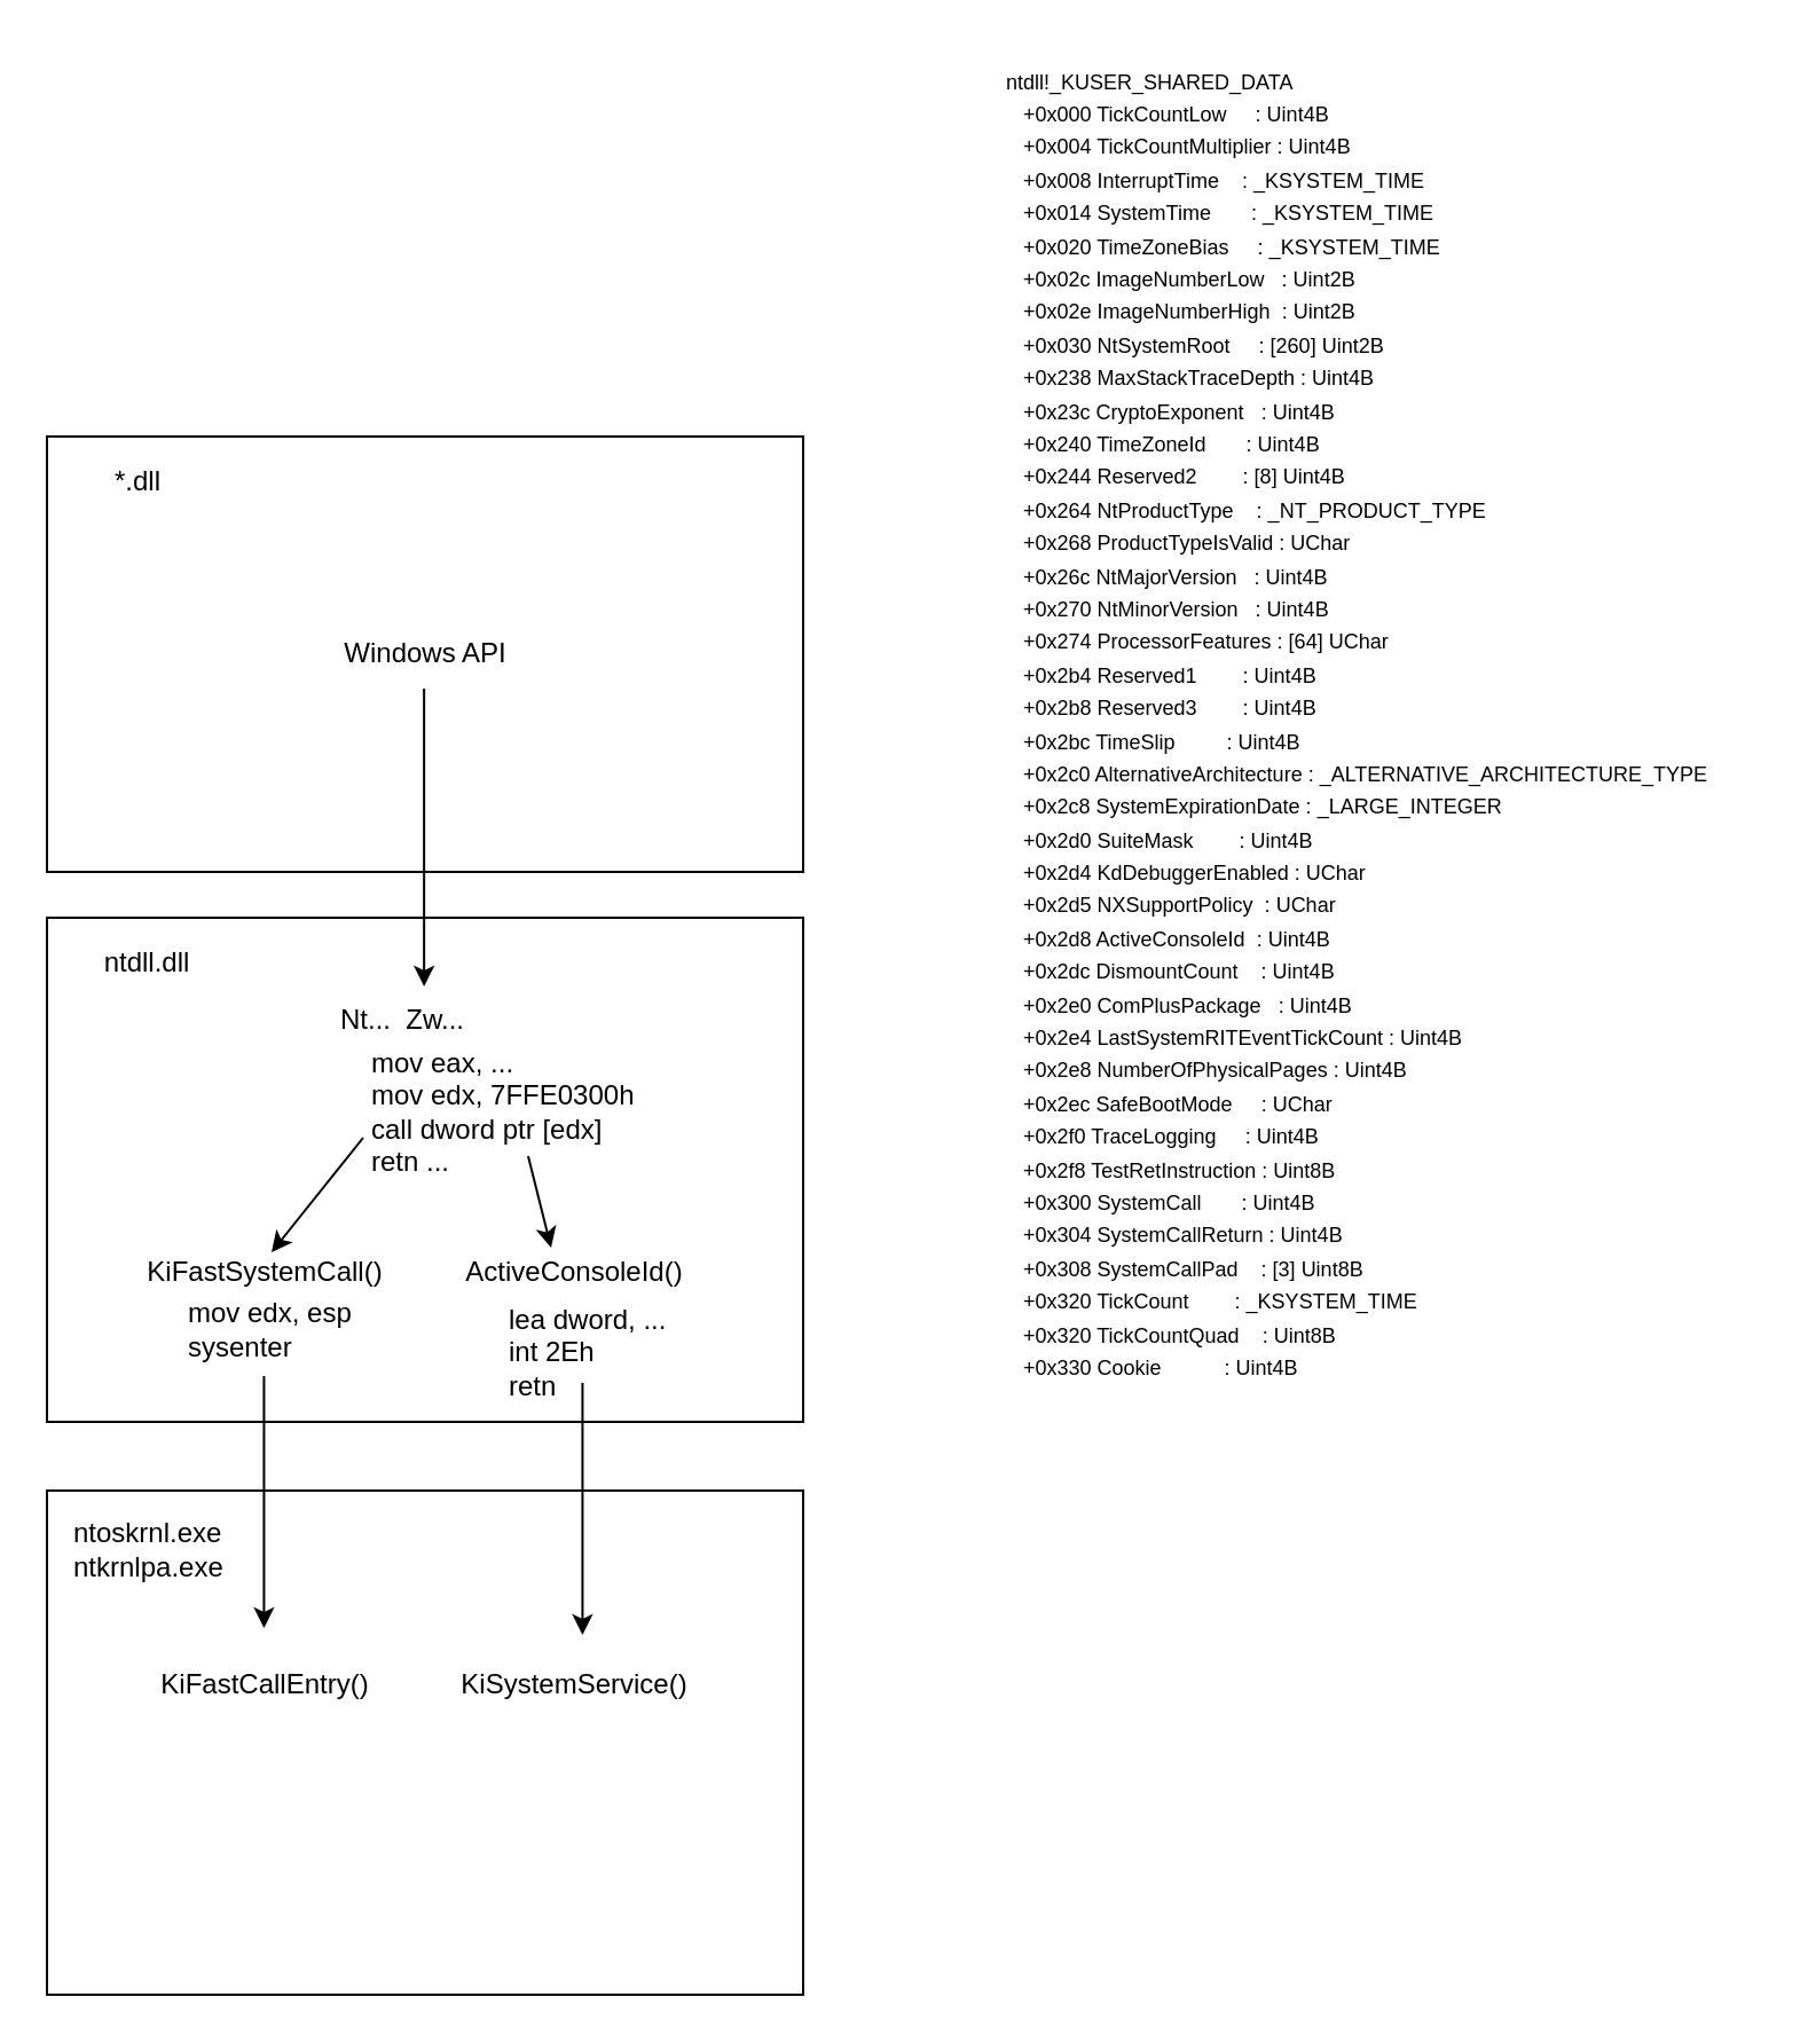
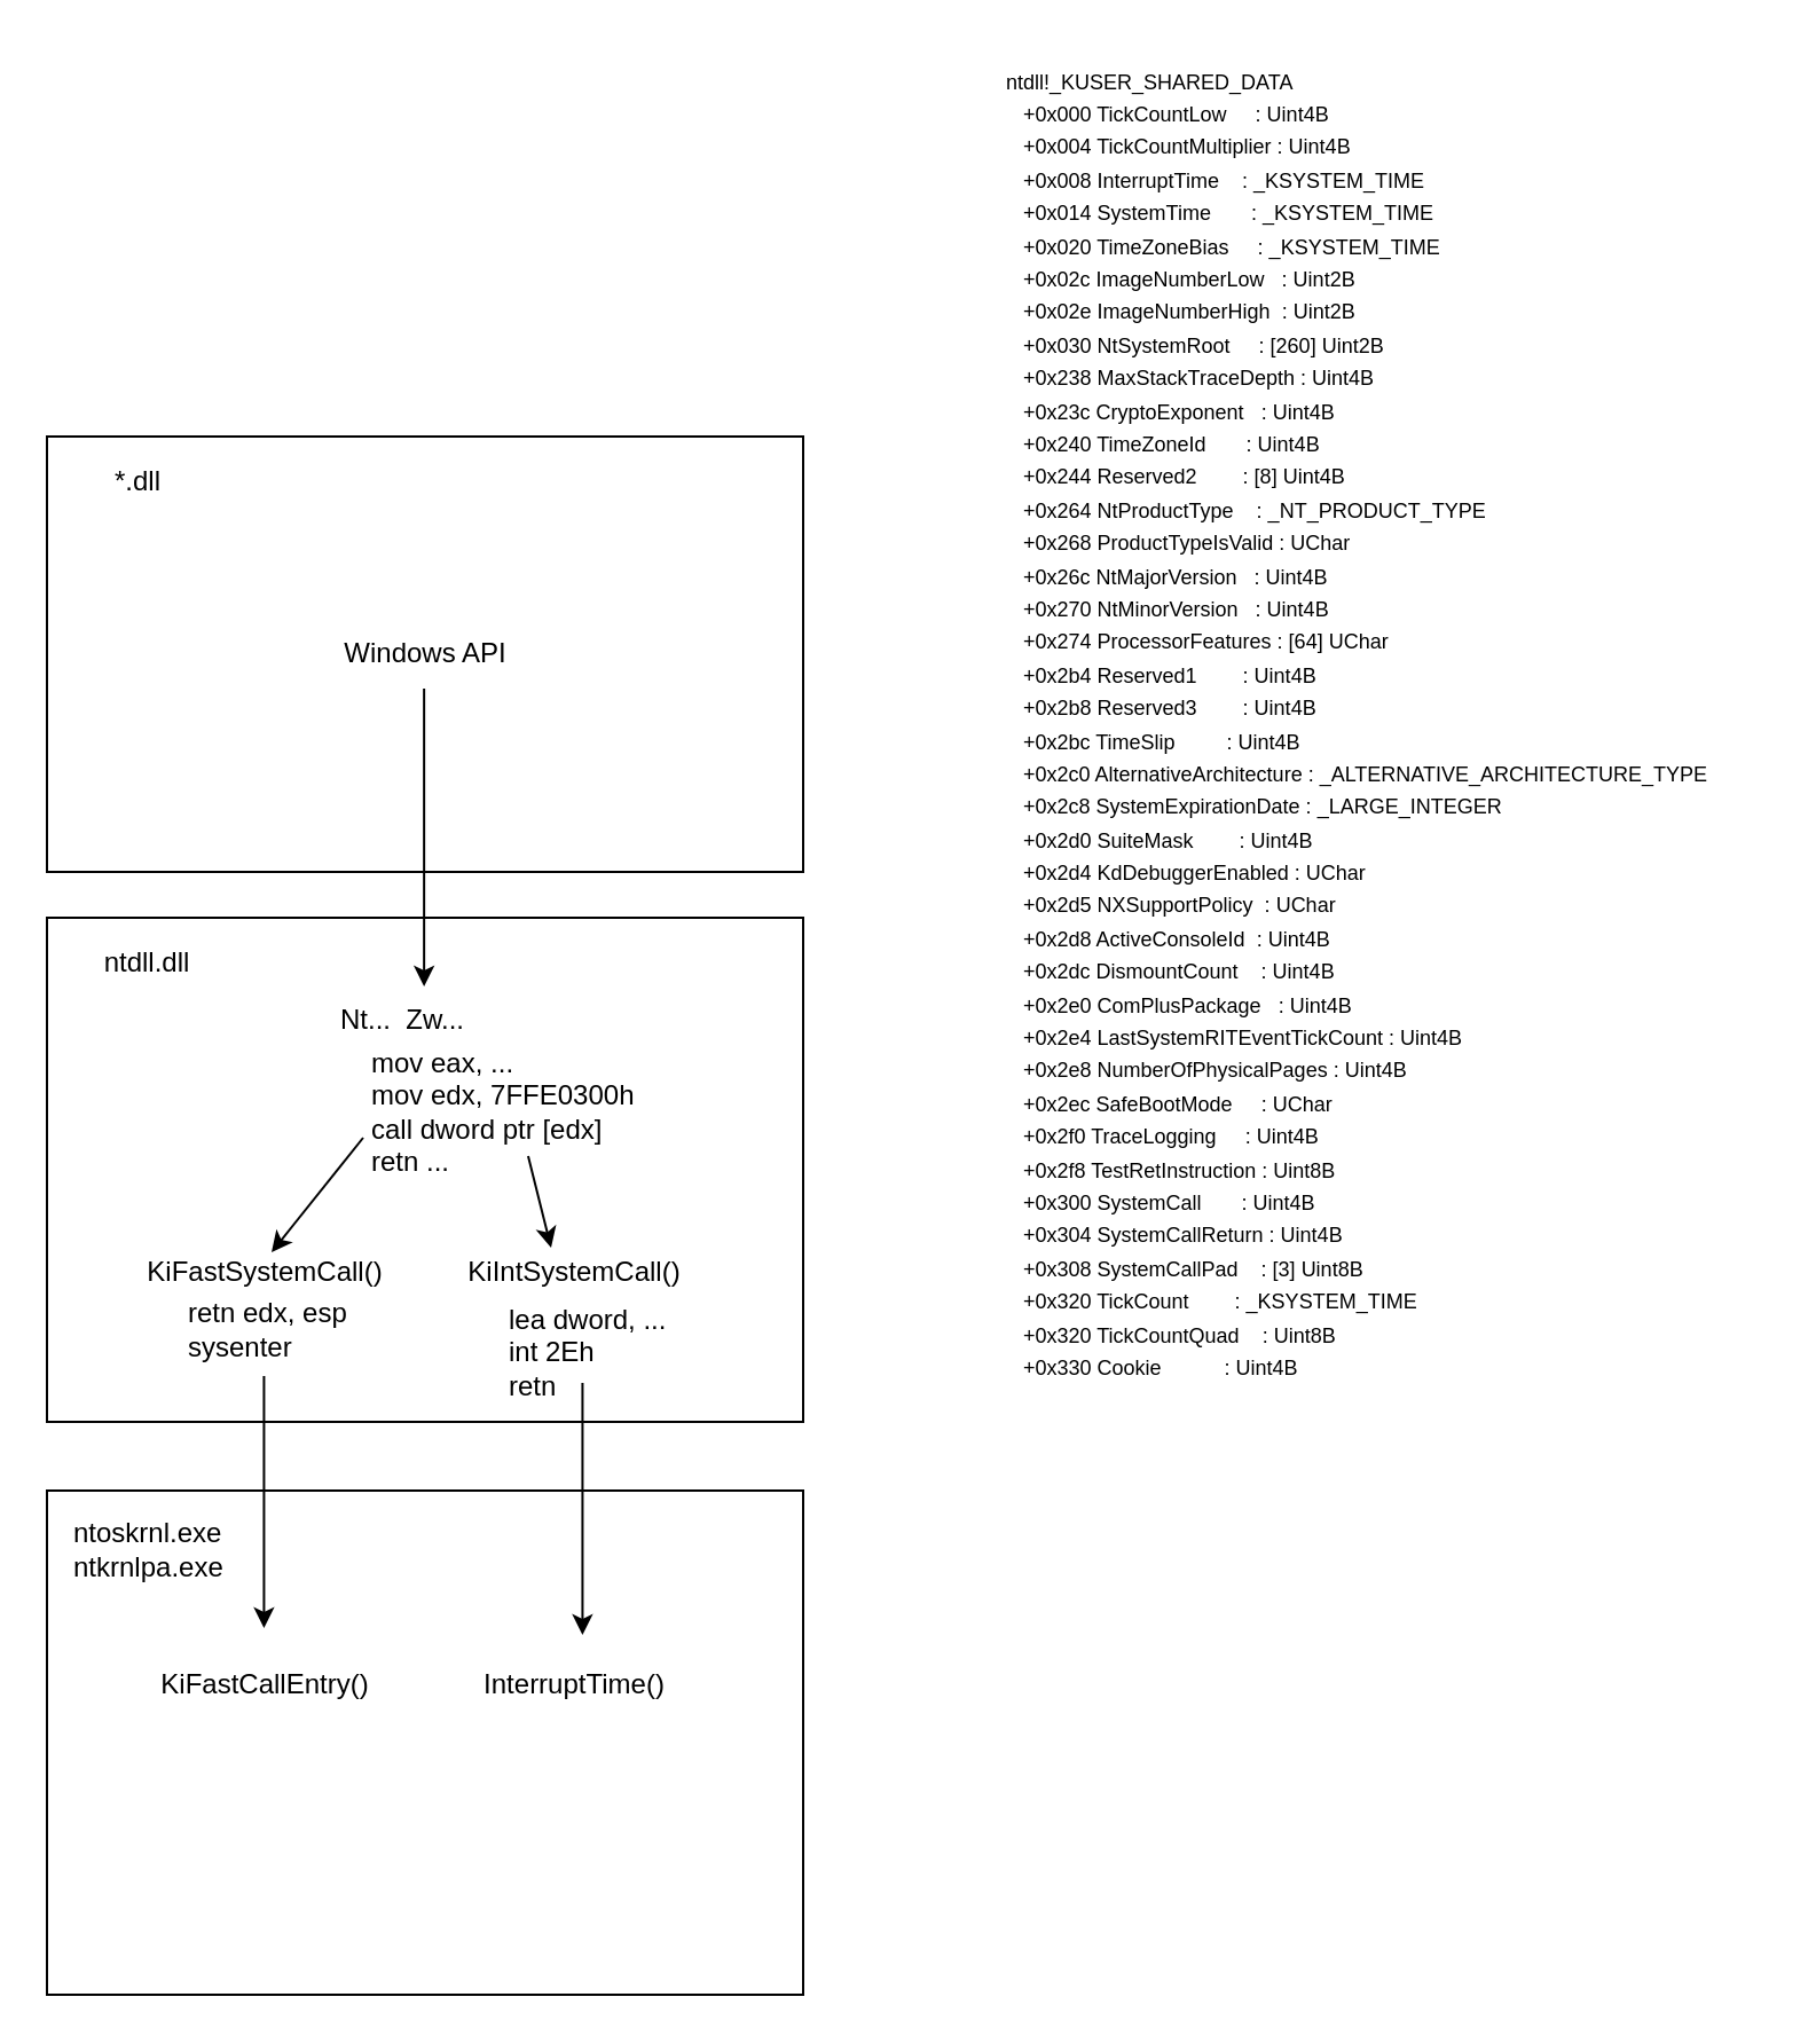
- <mxCell id="8" value="ActiveConsoleId()" style="text;html=1;align=center;verticalAlign=middle;resizable=0;points=[];autosize=1;strokeColor=none;fillColor=none;" vertex="1" parent="1"><mxGeometry x="190" y="540" width="120" height="30" as="geometry" /></mxCell>
+ <mxCell id="8" value="KiIntSystemCall()" style="text;html=1;align=center;verticalAlign=middle;resizable=0;points=[];autosize=1;strokeColor=none;fillColor=none;" vertex="1" parent="1"><mxGeometry x="190" y="540" width="120" height="30" as="geometry" /></mxCell>
- <mxCell id="11" value="&lt;div&gt;mov edx, esp&lt;/div&gt;&lt;div&gt;sysenter&lt;/div&gt;" style="text;html=1;align=left;verticalAlign=middle;resizable=0;points=[];autosize=1;strokeColor=none;fillColor=none;" vertex="1" parent="1"><mxGeometry x="80" y="560" width="90" height="40" as="geometry" /></mxCell>
+ <mxCell id="11" value="&lt;div&gt;retn edx, esp&lt;/div&gt;&lt;div&gt;sysenter&lt;/div&gt;" style="text;html=1;align=left;verticalAlign=middle;resizable=0;points=[];autosize=1;strokeColor=none;fillColor=none;" vertex="1" parent="1"><mxGeometry x="80" y="560" width="90" height="40" as="geometry" /></mxCell>
- <mxCell id="16" value="KiSystemService()" style="text;html=1;align=center;verticalAlign=middle;resizable=0;points=[];autosize=1;strokeColor=none;fillColor=none;" vertex="1" parent="1"><mxGeometry x="190" y="720" width="120" height="30" as="geometry" /></mxCell>
+ <mxCell id="16" value="InterruptTime()" style="text;html=1;align=center;verticalAlign=middle;resizable=0;points=[];autosize=1;strokeColor=none;fillColor=none;" vertex="1" parent="1"><mxGeometry x="190" y="720" width="120" height="30" as="geometry" /></mxCell>
